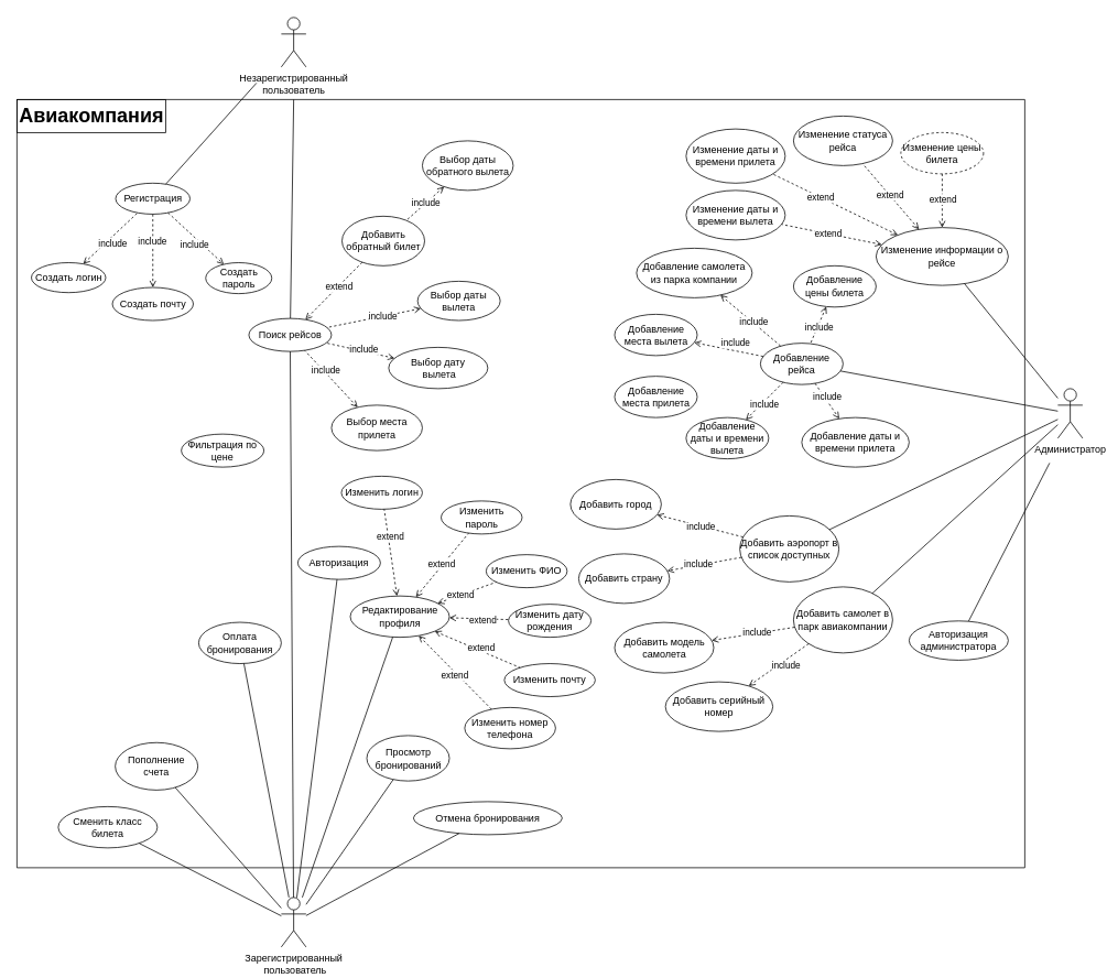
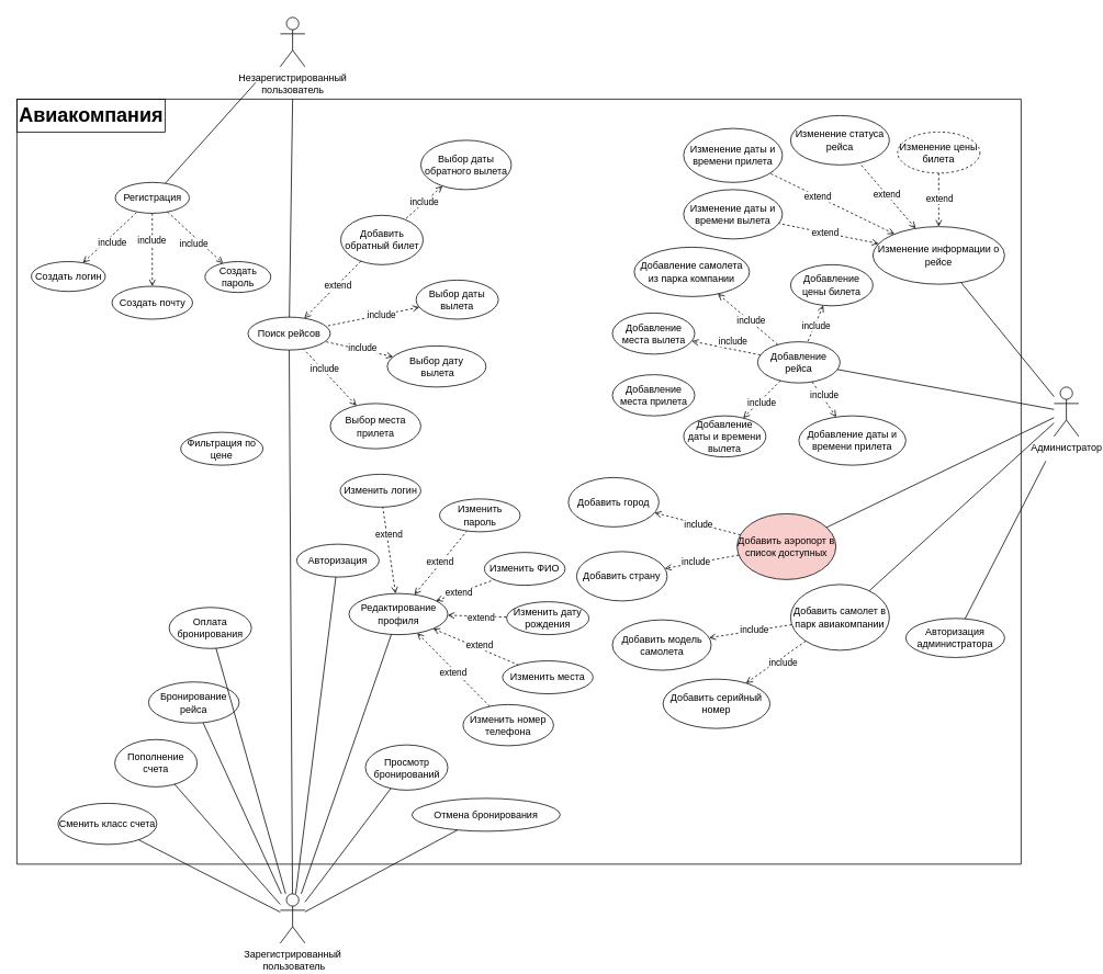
- <mxCell id="100" value="Добавить аэропорт в список доступных" style="ellipse;whiteSpace=wrap;html=1;" parent="1" vertex="1"><mxGeometry x="895" y="624" width="120" height="80" as="geometry" /></mxCell>
+ <mxCell id="100" value="Добавить аэропорт в список доступных" style="ellipse;whiteSpace=wrap;html=1;fillColor=#f8cecc;" parent="1" vertex="1"><mxGeometry x="895" y="624" width="120" height="80" as="geometry" /></mxCell>
- <mxCell id="36" value="Оплата бронирования" style="ellipse;whiteSpace=wrap;html=1;" parent="1" vertex="1"><mxGeometry x="240" y="752.88" width="100" height="50" as="geometry" /></mxCell>
+ <mxCell id="36" value="Оплата бронирования" style="ellipse;whiteSpace=wrap;html=1;" parent="1" vertex="1"><mxGeometry x="205" y="737.88" width="100" height="50" as="geometry" /></mxCell>
- <mxCell id="47" value="Изменить почту" style="ellipse;whiteSpace=wrap;html=1;" parent="1" vertex="1"><mxGeometry x="610" y="802.88" width="110" height="40" as="geometry" /></mxCell>
+ <mxCell id="47" value="Изменить места" style="ellipse;whiteSpace=wrap;html=1;" parent="1" vertex="1"><mxGeometry x="610" y="802.88" width="110" height="40" as="geometry" /></mxCell>
+ <mxCell id="34" value="Бронирование рейса" style="ellipse;whiteSpace=wrap;html=1;" parent="1" vertex="1"><mxGeometry x="180" y="828.5" width="110" height="50" as="geometry" /></mxCell>
- <mxCell id="62" value="Просмотр бронирований" style="ellipse;whiteSpace=wrap;html=1;" parent="1" vertex="1"><mxGeometry x="443.5" y="890" width="100" height="55" as="geometry" /></mxCell>
+ <mxCell id="62" value="Просмотр бронирований" style="ellipse;whiteSpace=wrap;html=1;" parent="1" vertex="1"><mxGeometry x="443.5" y="905" width="100" height="55" as="geometry" /></mxCell>
+ <mxCell id="35" value="" style="endArrow=none;html=1;rounded=0;" parent="1" source="34" target="3" edge="1"><mxGeometry width="50" height="50" relative="1" as="geometry"><mxPoint x="136" y="711" as="sourcePoint" /><mxPoint x="186" y="661" as="targetPoint" /></mxGeometry></mxCell>
- <mxCell id="90" value="Сменить класс билета" style="ellipse;whiteSpace=wrap;html=1;" parent="1" vertex="1"><mxGeometry x="70" y="976" width="120" height="50" as="geometry" /></mxCell>
+ <mxCell id="90" value="Сменить класс счета" style="ellipse;whiteSpace=wrap;html=1;" parent="1" vertex="1"><mxGeometry x="70" y="976" width="120" height="50" as="geometry" /></mxCell>
